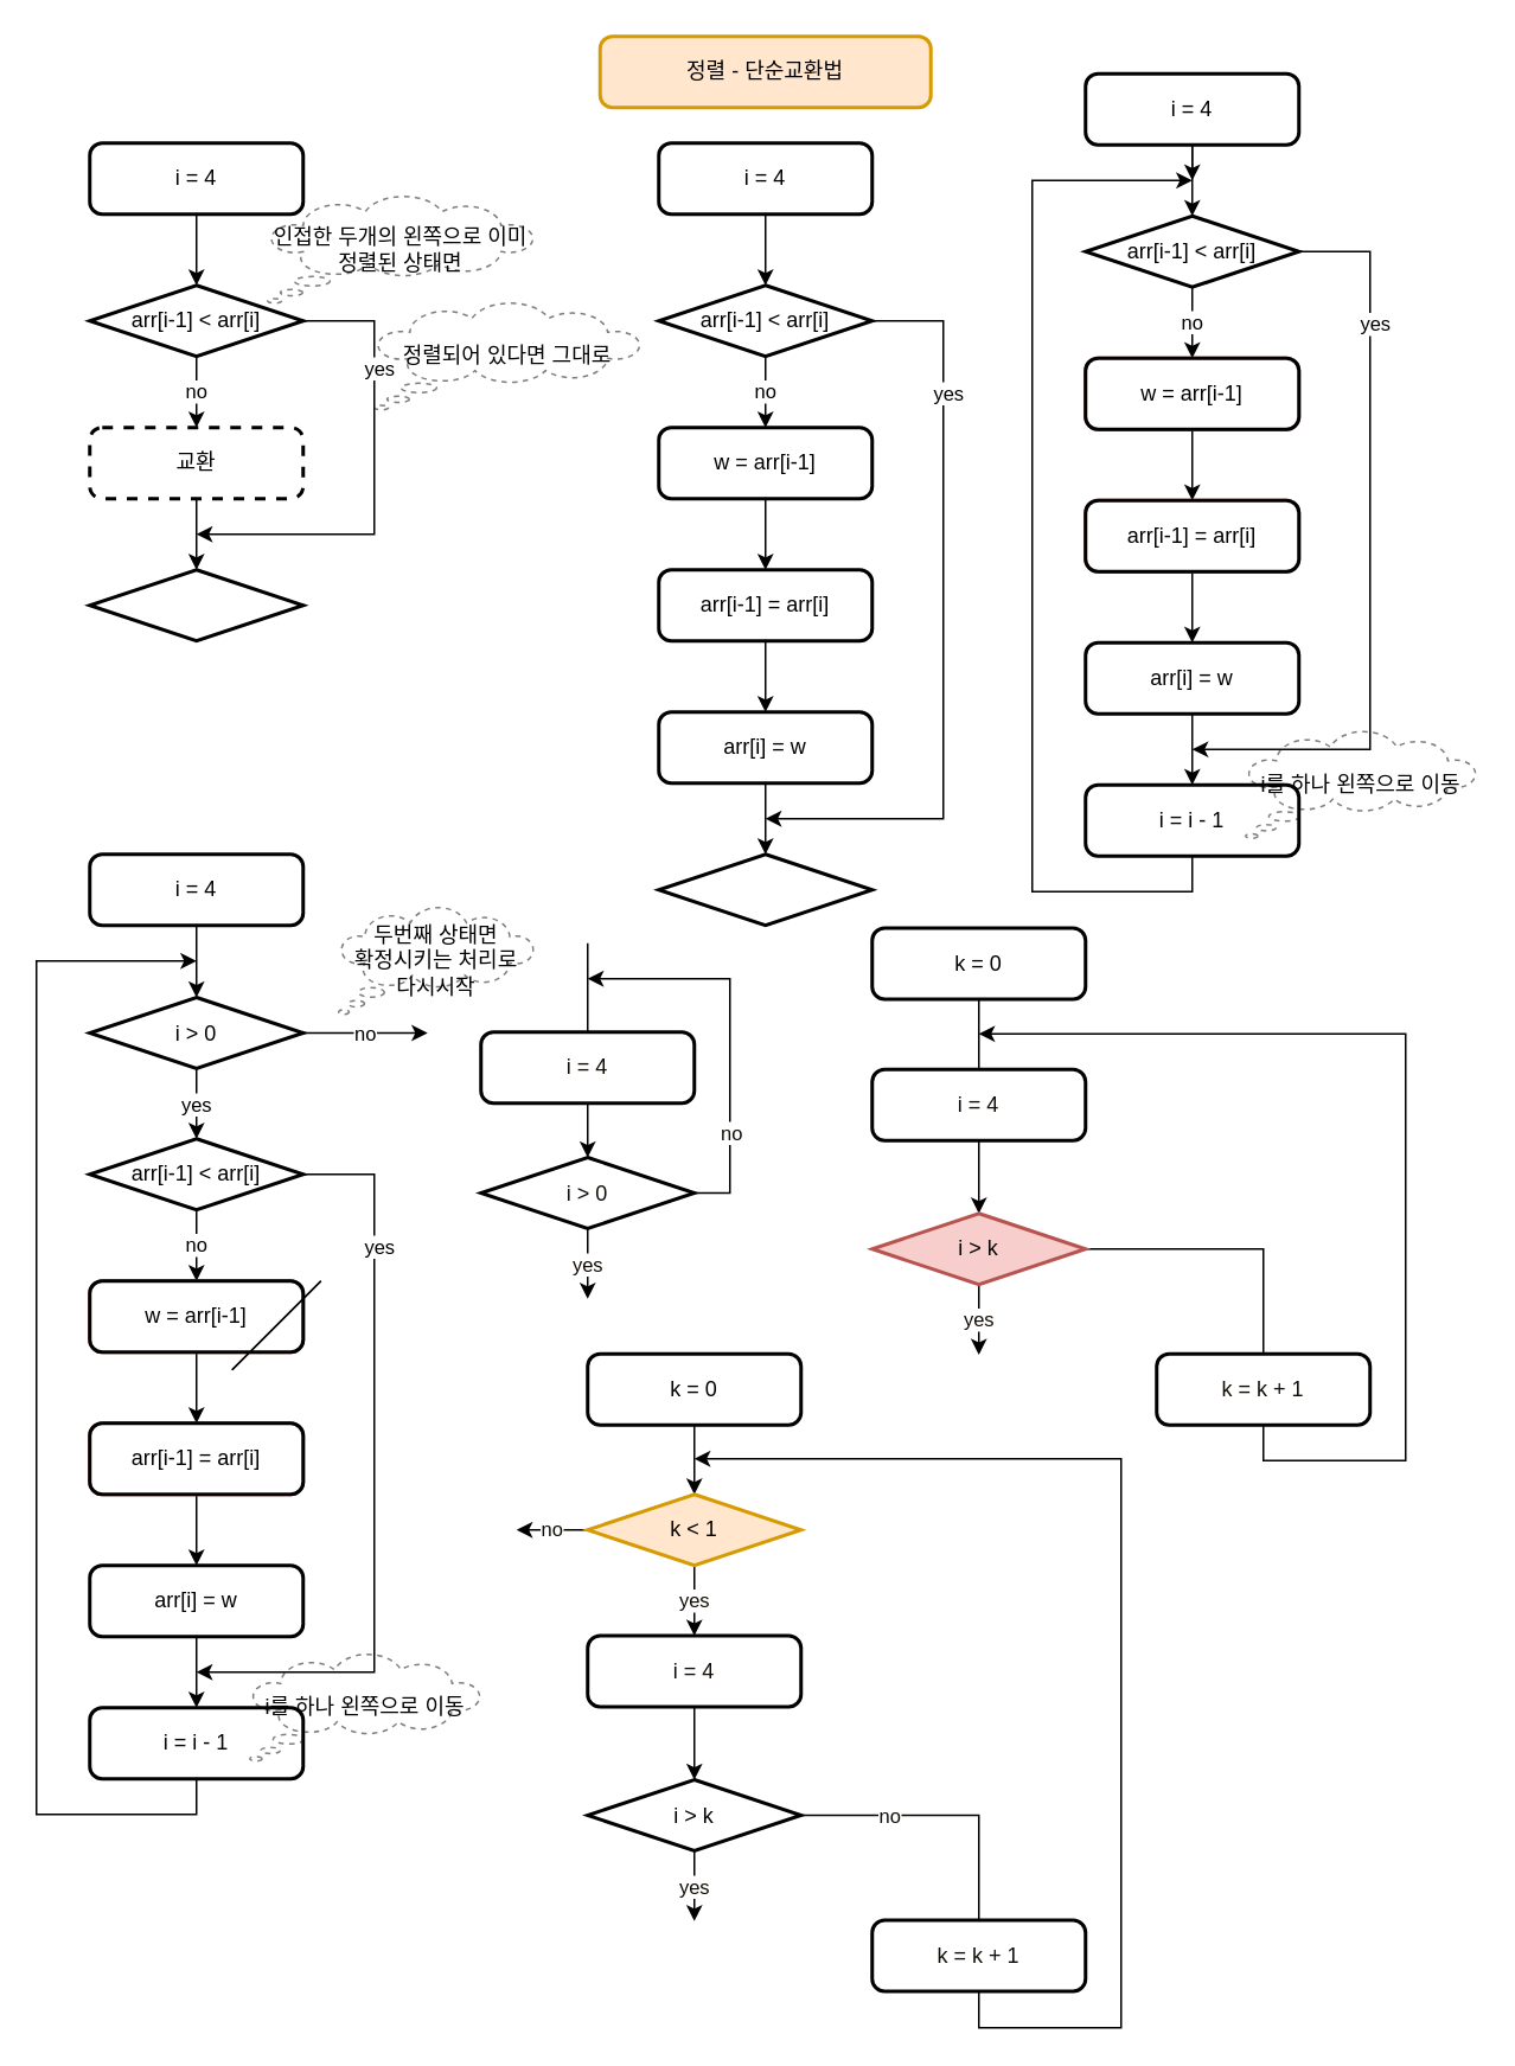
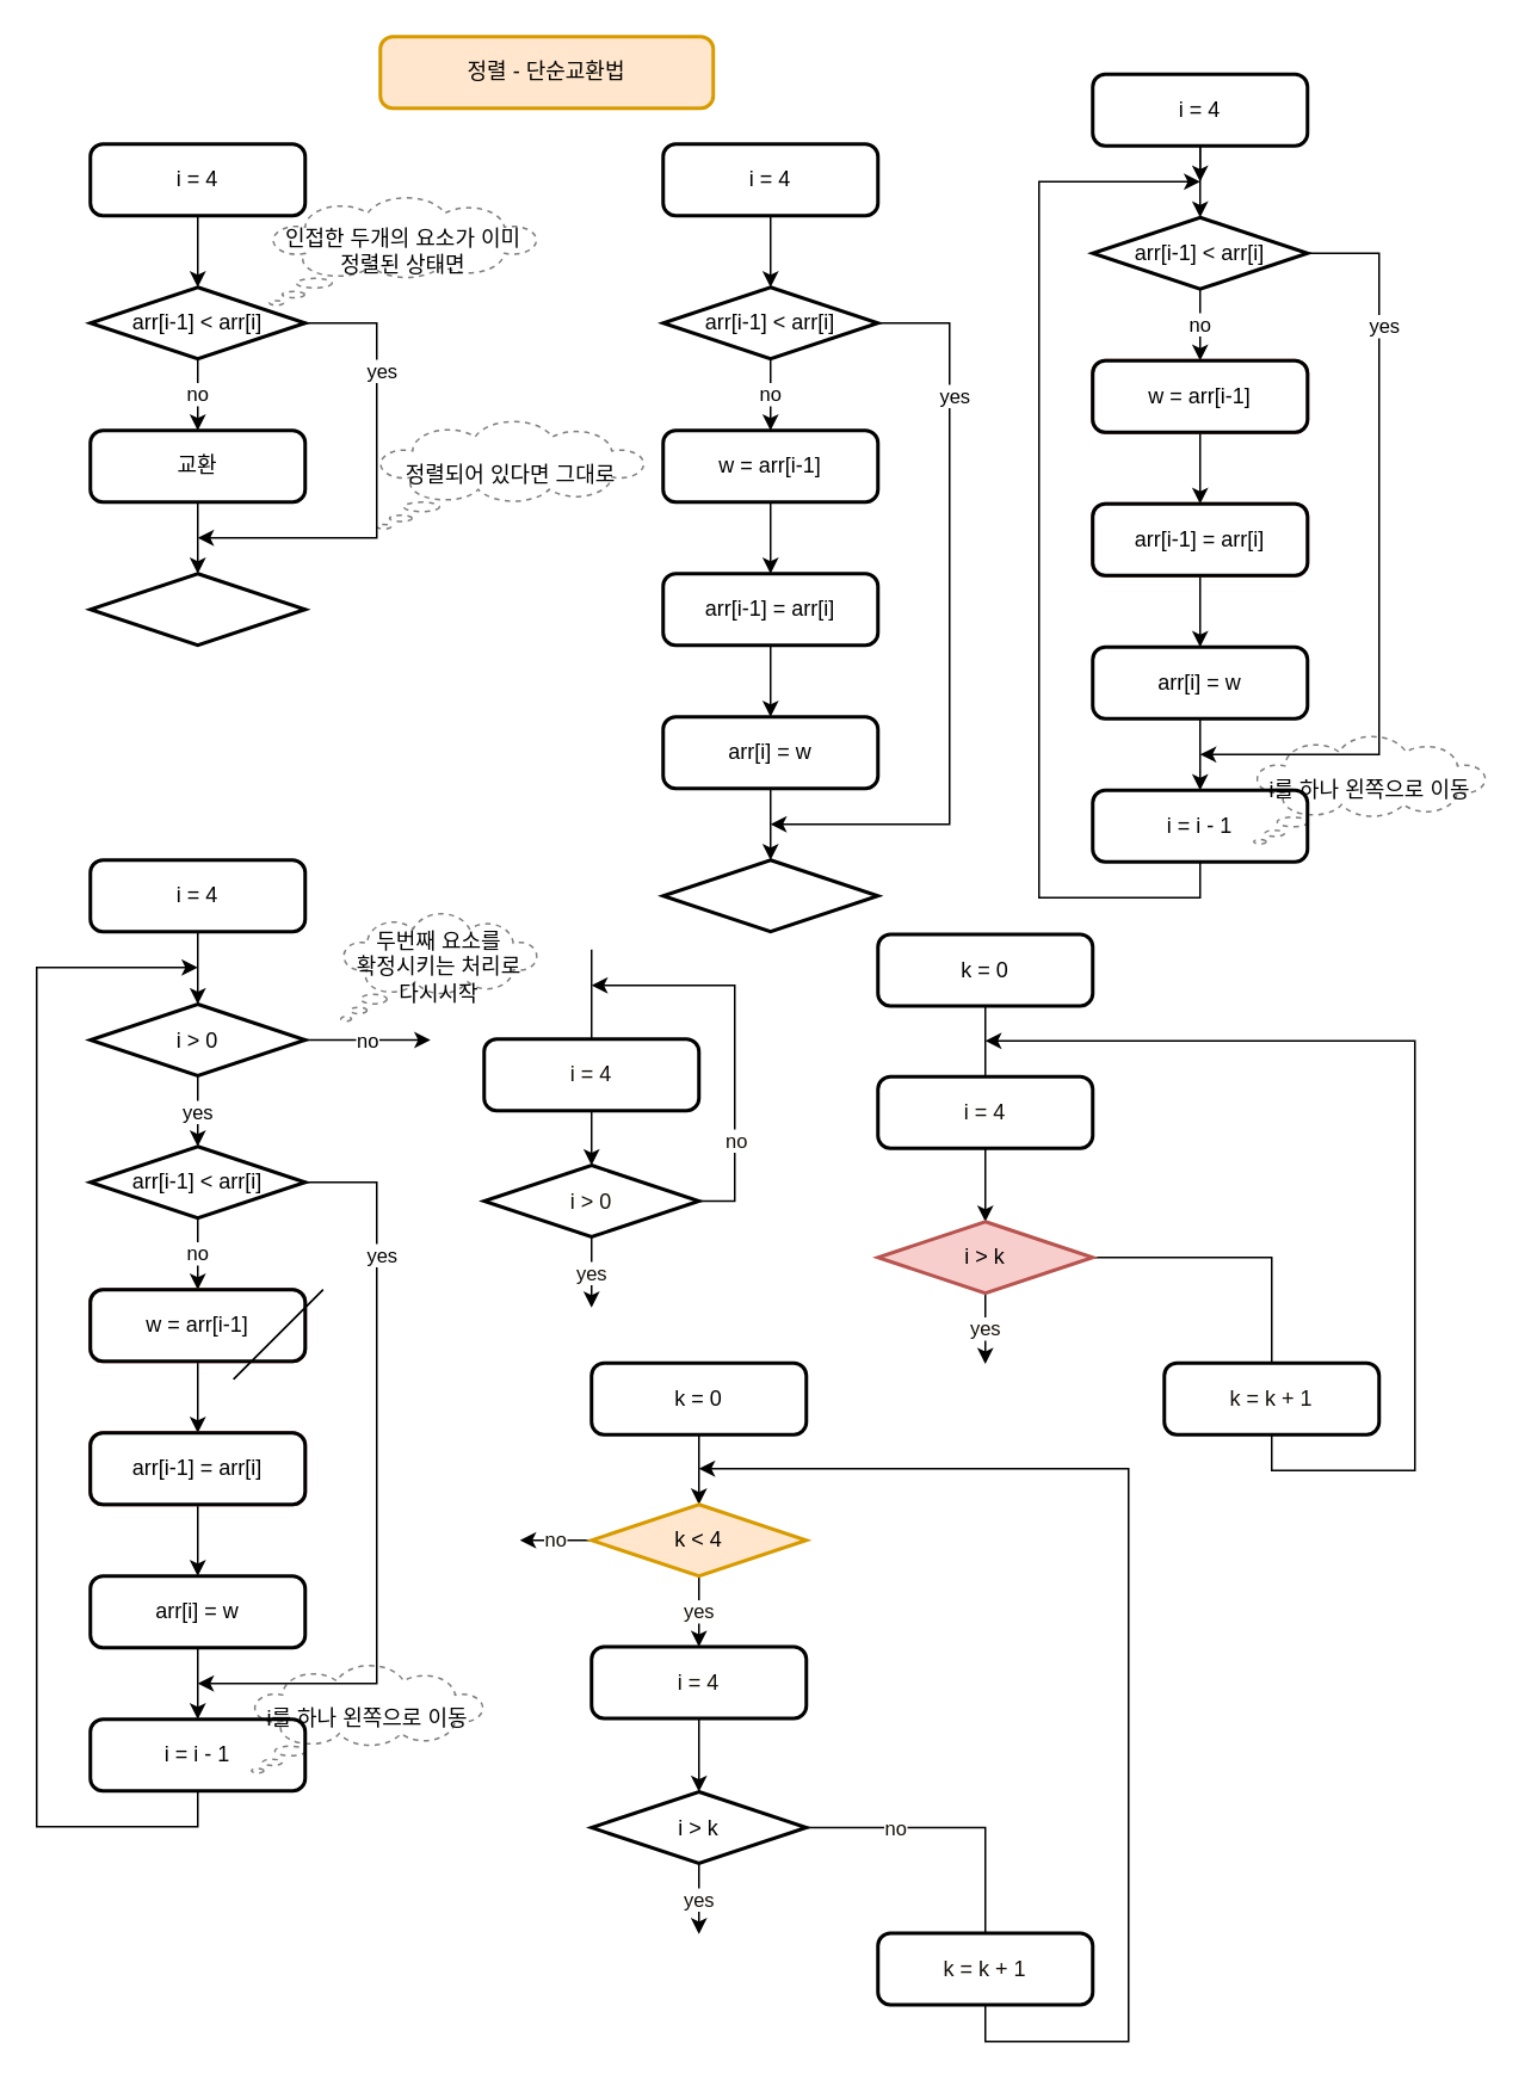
- <mxCell id="2" value="정렬 - 단순교환법" style="rounded=1;whiteSpace=wrap;html=1;absoluteArcSize=1;arcSize=14;strokeWidth=2;fillColor=#ffe6cc;strokeColor=#d79b00;" parent="1" vertex="1"><mxGeometry x="337" y="20" width="186" height="40" as="geometry" /></mxCell>
+ <mxCell id="2" value="정렬 - 단순교환법" style="rounded=1;whiteSpace=wrap;html=1;absoluteArcSize=1;arcSize=14;strokeWidth=2;fillColor=#ffe6cc;strokeColor=#d79b00;" parent="1" vertex="1"><mxGeometry x="212" y="20" width="186" height="40" as="geometry" /></mxCell>
- <mxCell id="12" value="인접한 두개의 왼쪽으로 이미&lt;br&gt;정렬된 상태면" style="whiteSpace=wrap;html=1;shape=mxgraph.basic.cloud_callout;dashed=1;fillColor=none;opacity=50;" vertex="1" parent="1"><mxGeometry x="150" y="110" width="150" height="60" as="geometry" /></mxCell>
+ <mxCell id="12" value="인접한 두개의 요소가 이미&lt;br&gt;정렬된 상태면" style="whiteSpace=wrap;html=1;shape=mxgraph.basic.cloud_callout;dashed=1;fillColor=none;opacity=50;" vertex="1" parent="1"><mxGeometry x="150" y="110" width="150" height="60" as="geometry" /></mxCell>
- <mxCell id="13" value="정렬되어 있다면 그대로" style="whiteSpace=wrap;html=1;shape=mxgraph.basic.cloud_callout;dashed=1;fillColor=none;opacity=50;" vertex="1" parent="1"><mxGeometry x="210" y="170" width="150" height="60" as="geometry" /></mxCell>
+ <mxCell id="13" value="정렬되어 있다면 그대로" style="whiteSpace=wrap;html=1;shape=mxgraph.basic.cloud_callout;dashed=1;fillColor=none;opacity=50;" vertex="1" parent="1"><mxGeometry x="210" y="235" width="150" height="60" as="geometry" /></mxCell>
- <mxCell id="10" value="교환" style="rounded=1;whiteSpace=wrap;html=1;absoluteArcSize=1;arcSize=14;strokeWidth=2;dashed=1;" vertex="1" parent="1"><mxGeometry x="50" y="240" width="120" height="40" as="geometry" /></mxCell>
+ <mxCell id="10" value="교환" style="rounded=1;whiteSpace=wrap;html=1;absoluteArcSize=1;arcSize=14;strokeWidth=2;" vertex="1" parent="1"><mxGeometry x="50" y="240" width="120" height="40" as="geometry" /></mxCell>
- <mxCell id="65" value="두번째 상태면&lt;br&gt;확정시키는 처리로&lt;br&gt;다시시작" style="whiteSpace=wrap;html=1;shape=mxgraph.basic.cloud_callout;dashed=1;fillColor=none;opacity=50;" vertex="1" parent="1"><mxGeometry x="190" y="510" width="110" height="60" as="geometry" /></mxCell>
+ <mxCell id="65" value="두번째 요소를&lt;br&gt;확정시키는 처리로&lt;br&gt;다시시작" style="whiteSpace=wrap;html=1;shape=mxgraph.basic.cloud_callout;dashed=1;fillColor=none;opacity=50;" vertex="1" parent="1"><mxGeometry x="190" y="510" width="110" height="60" as="geometry" /></mxCell>
- <mxCell id="95" value="k &amp;lt; 1" style="strokeWidth=2;html=1;shape=mxgraph.flowchart.decision;whiteSpace=wrap;fillColor=#ffe6cc;strokeColor=#d79b00;" vertex="1" parent="1"><mxGeometry x="330" y="840" width="120" height="40" as="geometry" /></mxCell>
+ <mxCell id="95" value="k &amp;lt; 4" style="strokeWidth=2;html=1;shape=mxgraph.flowchart.decision;whiteSpace=wrap;fillColor=#ffe6cc;strokeColor=#d79b00;" vertex="1" parent="1"><mxGeometry x="330" y="840" width="120" height="40" as="geometry" /></mxCell>
